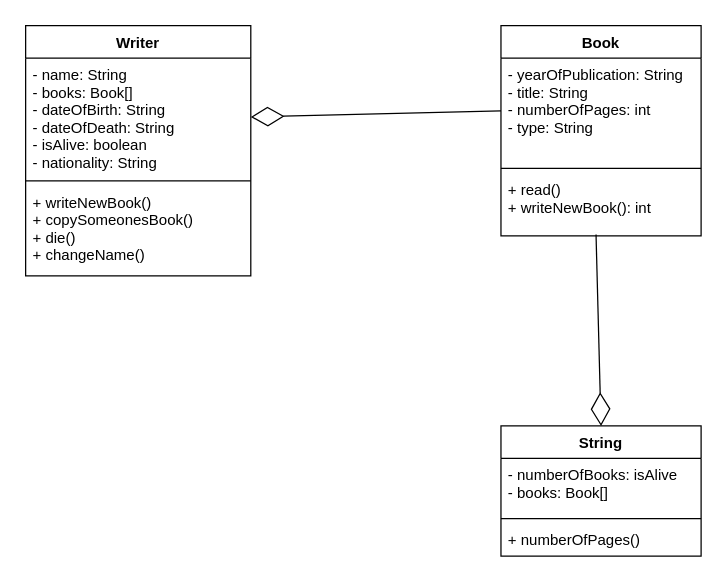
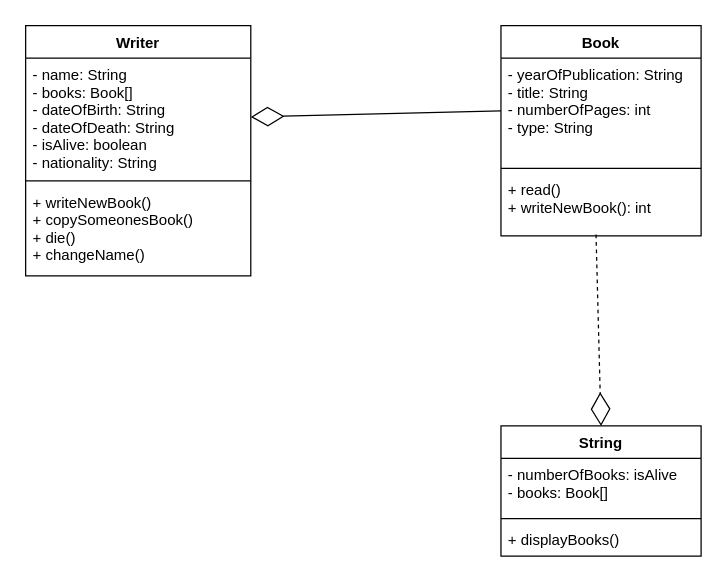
- <mxCell id="15" value="" style="endArrow=diamondThin;endFill=0;endSize=24;html=1;rounded=0;exitX=0.475;exitY=0.98;exitDx=0;exitDy=0;exitPerimeter=0;entryX=0.5;entryY=0;entryDx=0;entryDy=0;" edge="1" parent="1" source="9" target="11"><mxGeometry width="160" relative="1" as="geometry"><mxPoint x="310" y="290" as="sourcePoint" /><mxPoint x="470" y="290" as="targetPoint" /></mxGeometry></mxCell>
+ <mxCell id="15" value="" style="endArrow=diamondThin;endFill=0;endSize=24;html=1;rounded=0;exitX=0.475;exitY=0.98;exitDx=0;exitDy=0;exitPerimeter=0;entryX=0.5;entryY=0;entryDx=0;entryDy=0;dashed=1;" edge="1" parent="1" source="9" target="11"><mxGeometry width="160" relative="1" as="geometry"><mxPoint x="310" y="290" as="sourcePoint" /><mxPoint x="470" y="290" as="targetPoint" /></mxGeometry></mxCell>
- <mxCell id="14" value="+ numberOfPages()" style="text;strokeColor=none;fillColor=none;align=left;verticalAlign=top;spacingLeft=4;spacingRight=4;overflow=hidden;rotatable=0;points=[[0,0.5],[1,0.5]];portConstraint=eastwest;" vertex="1" parent="11"><mxGeometry y="78" width="160" height="26" as="geometry" /></mxCell>
+ <mxCell id="14" value="+ displayBooks()" style="text;strokeColor=none;fillColor=none;align=left;verticalAlign=top;spacingLeft=4;spacingRight=4;overflow=hidden;rotatable=0;points=[[0,0.5],[1,0.5]];portConstraint=eastwest;" vertex="1" parent="11"><mxGeometry y="78" width="160" height="26" as="geometry" /></mxCell>
